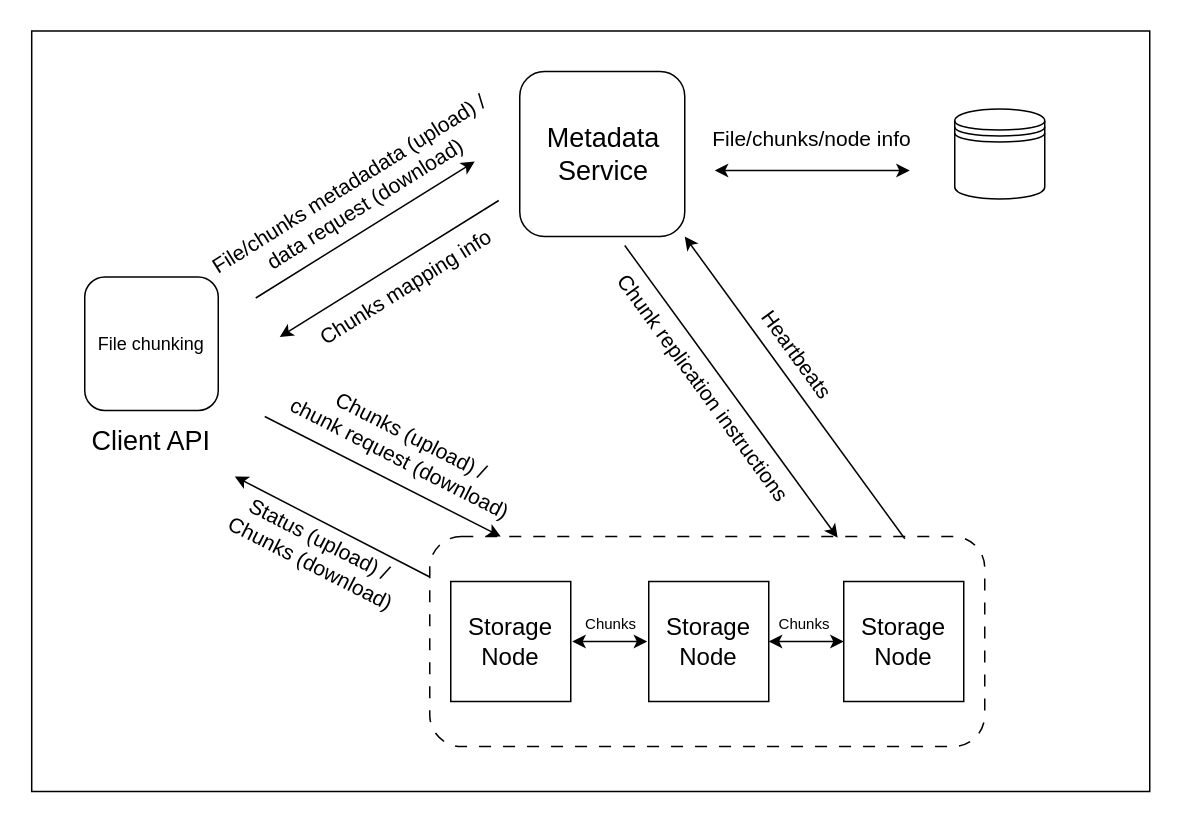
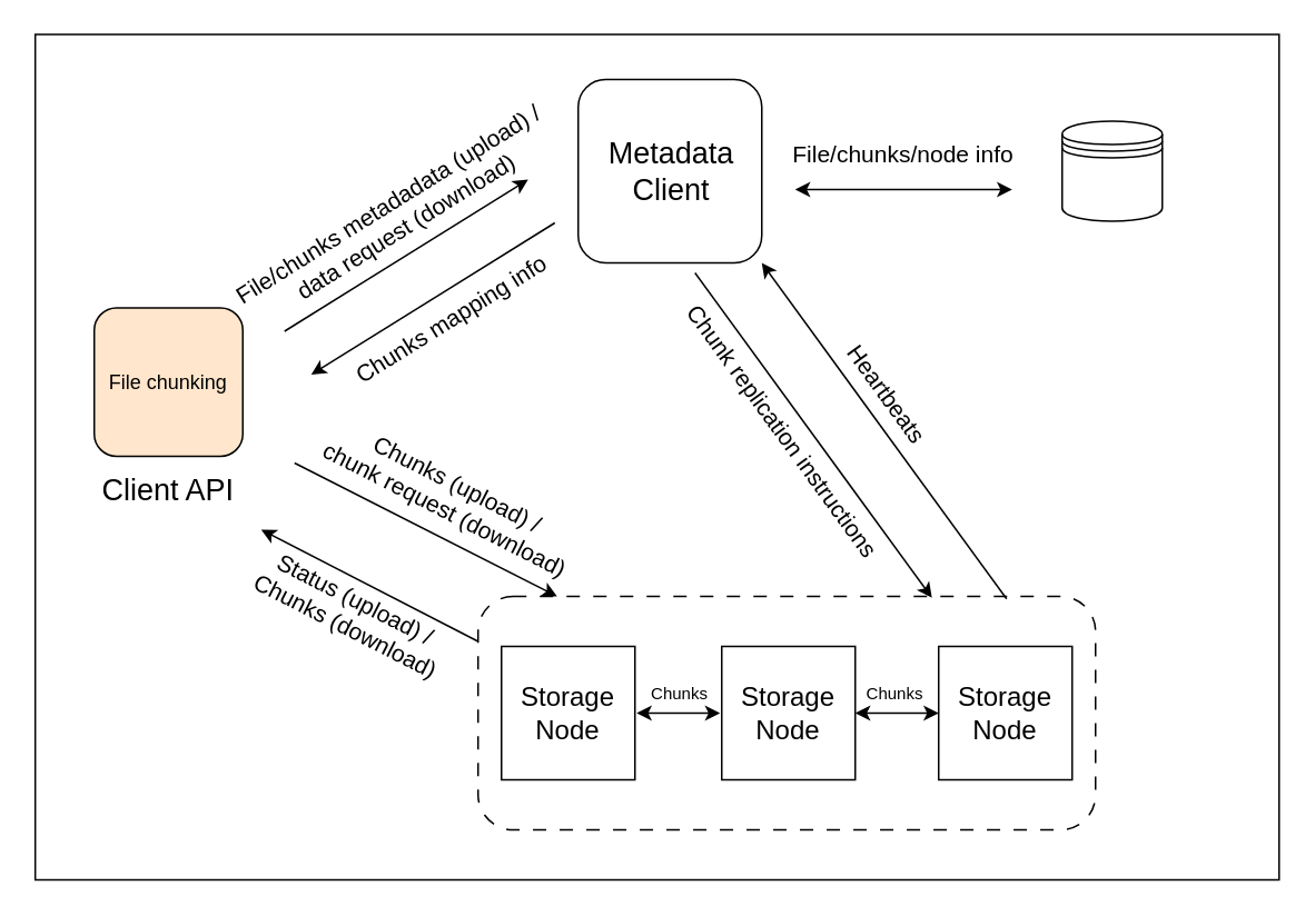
- <mxCell id="22" value="&lt;font style=&quot;font-size: 18px;&quot;&gt;Metadata&lt;/font&gt;&lt;div&gt;&lt;font style=&quot;font-size: 18px;&quot;&gt;Service&lt;/font&gt;&lt;/div&gt;" style="text;html=1;align=center;verticalAlign=middle;whiteSpace=wrap;rounded=0;" parent="20" vertex="1"><mxGeometry y="16" width="120" height="80" as="geometry" /></mxCell>
+ <mxCell id="22" value="&lt;font style=&quot;font-size: 18px;&quot;&gt;Metadata&lt;/font&gt;&lt;div&gt;&lt;font style=&quot;font-size: 18px;&quot;&gt;Client&lt;/font&gt;&lt;/div&gt;" style="text;html=1;align=center;verticalAlign=middle;whiteSpace=wrap;rounded=0;" parent="20" vertex="1"><mxGeometry y="16" width="120" height="80" as="geometry" /></mxCell>
- <mxCell id="27" value="File chunking" style="whiteSpace=wrap;html=1;aspect=fixed;rounded=1;" parent="25" vertex="1"><mxGeometry x="21" width="89" height="89" as="geometry" /></mxCell>
+ <mxCell id="27" value="File chunking" style="whiteSpace=wrap;html=1;aspect=fixed;rounded=1;fillColor=#ffe6cc;" parent="25" vertex="1"><mxGeometry x="21" width="89" height="89" as="geometry" /></mxCell>
